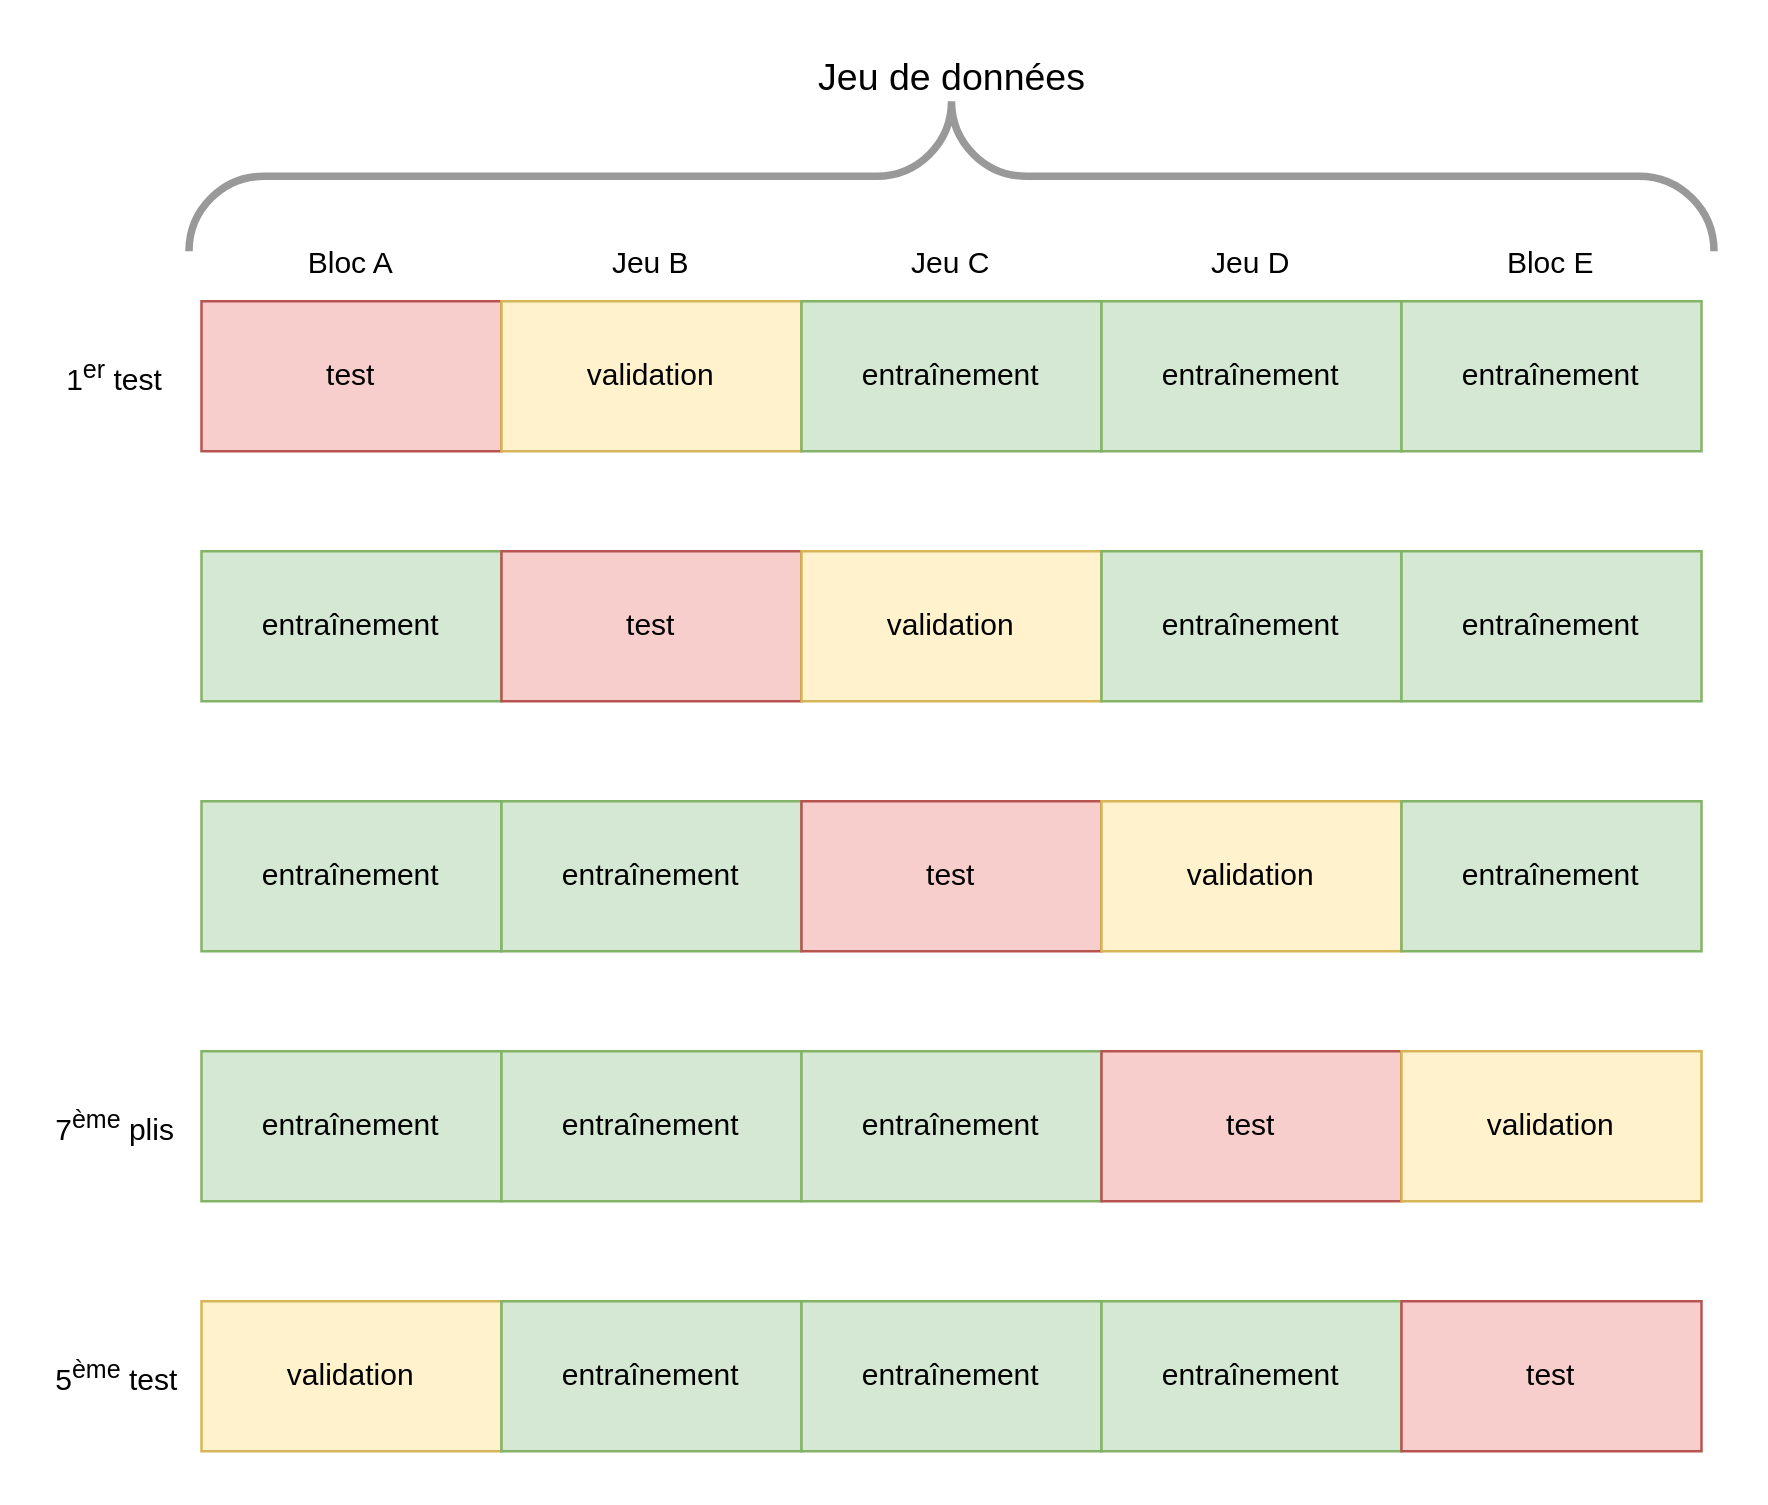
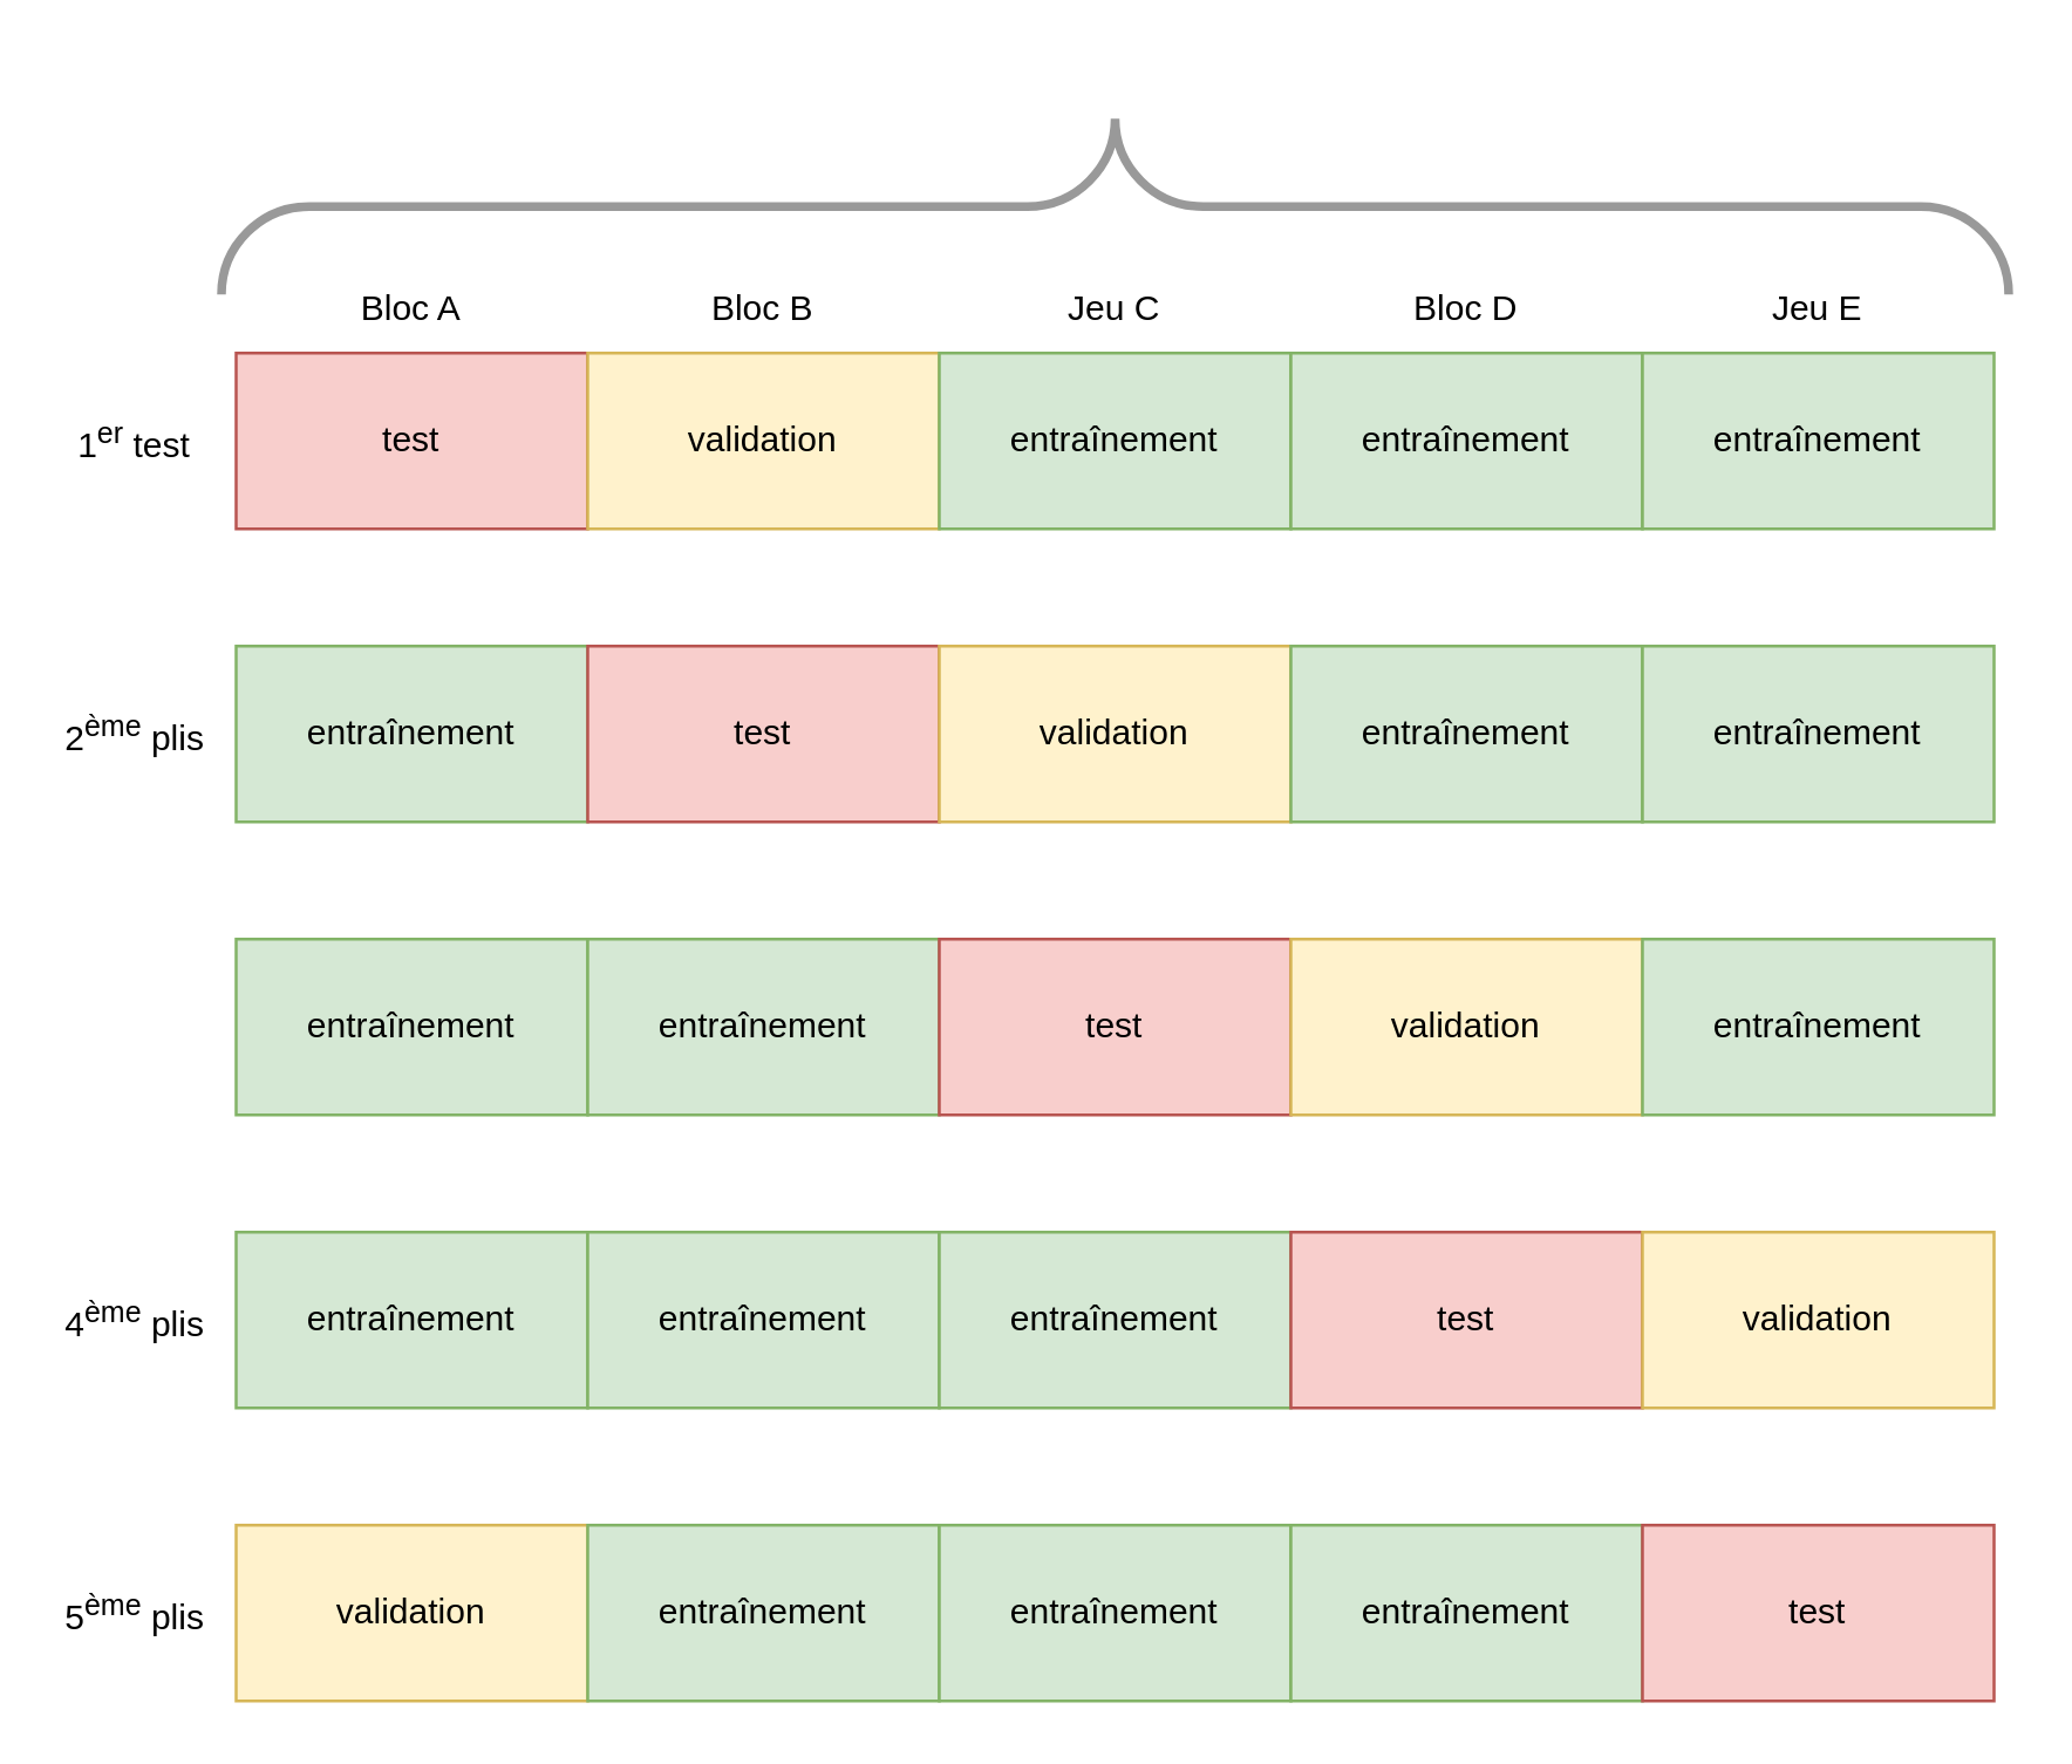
- <mxCell id="32" value="&lt;font style=&quot;font-size: 15px&quot;&gt;Jeu de données&lt;/font&gt;" style="text;html=1;align=center;verticalAlign=middle;resizable=0;points=[];autosize=1;strokeColor=none;" vertex="1" parent="1"><mxGeometry x="320" width="120" height="20" as="geometry" y="20" /></mxCell>
- <mxCell id="34" value="Jeu B" style="text;html=1;strokeColor=none;fillColor=none;align=center;verticalAlign=middle;whiteSpace=wrap;rounded=0;" vertex="1" parent="1"><mxGeometry x="240" y="100" width="40" height="10" as="geometry" /></mxCell>
+ <mxCell id="34" value="Bloc B" style="text;html=1;strokeColor=none;fillColor=none;align=center;verticalAlign=middle;whiteSpace=wrap;rounded=0;" vertex="1" parent="1"><mxGeometry x="240" y="100" width="40" height="10" as="geometry" /></mxCell>
- <mxCell id="36" value="Jeu D" style="text;html=1;strokeColor=none;fillColor=none;align=center;verticalAlign=middle;whiteSpace=wrap;rounded=0;" vertex="1" parent="1"><mxGeometry x="480" y="100" width="40" height="10" as="geometry" /></mxCell>
+ <mxCell id="36" value="Bloc D" style="text;html=1;strokeColor=none;fillColor=none;align=center;verticalAlign=middle;whiteSpace=wrap;rounded=0;" vertex="1" parent="1"><mxGeometry x="480" y="100" width="40" height="10" as="geometry" /></mxCell>
- <mxCell id="37" value="Bloc E" style="text;html=1;strokeColor=none;fillColor=none;align=center;verticalAlign=middle;whiteSpace=wrap;rounded=0;" vertex="1" parent="1"><mxGeometry x="600" y="100" width="40" height="10" as="geometry" /></mxCell>
+ <mxCell id="37" value="Jeu E" style="text;html=1;strokeColor=none;fillColor=none;align=center;verticalAlign=middle;whiteSpace=wrap;rounded=0;" vertex="1" parent="1"><mxGeometry x="600" y="100" width="40" height="10" as="geometry" /></mxCell>
+ <mxCell id="28" value="2&lt;sup&gt;ème&lt;/sup&gt; plis&lt;br&gt;&lt;sup&gt;&lt;/sup&gt;" style="text;whiteSpace=wrap;html=1;" vertex="1" parent="1"><mxGeometry x="20" y="235" width="60" height="30" as="geometry" /></mxCell>
- <mxCell id="29" value="7&lt;sup&gt;ème&lt;/sup&gt; plis&lt;br&gt;&lt;sup&gt;&lt;/sup&gt;" style="text;whiteSpace=wrap;html=1;" vertex="1" parent="1"><mxGeometry x="20" y="435" width="60" height="30" as="geometry" /></mxCell>
+ <mxCell id="29" value="4&lt;sup&gt;ème&lt;/sup&gt; plis&lt;br&gt;&lt;sup&gt;&lt;/sup&gt;" style="text;whiteSpace=wrap;html=1;" vertex="1" parent="1"><mxGeometry x="20" y="435" width="60" height="30" as="geometry" /></mxCell>
- <mxCell id="30" value="5&lt;sup&gt;ème&lt;/sup&gt; test&lt;br&gt;&lt;sup&gt;&lt;/sup&gt;" style="text;whiteSpace=wrap;html=1;" vertex="1" parent="1"><mxGeometry x="20" y="535" width="60" height="30" as="geometry" /></mxCell>
+ <mxCell id="30" value="5&lt;sup&gt;ème&lt;/sup&gt; plis&lt;br&gt;&lt;sup&gt;&lt;/sup&gt;" style="text;whiteSpace=wrap;html=1;" vertex="1" parent="1"><mxGeometry x="20" y="535" width="60" height="30" as="geometry" /></mxCell>
